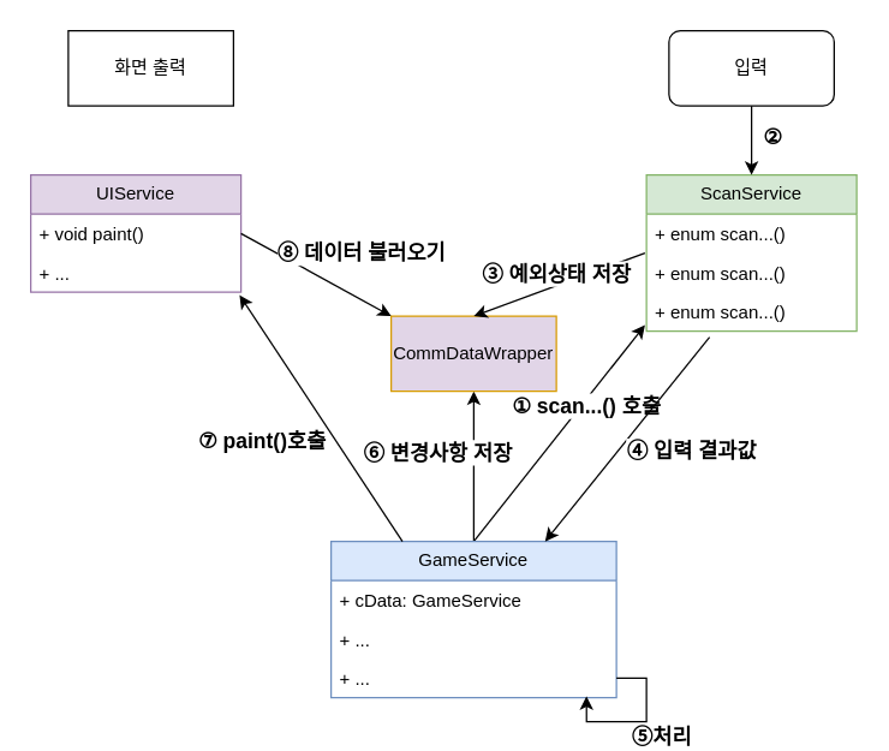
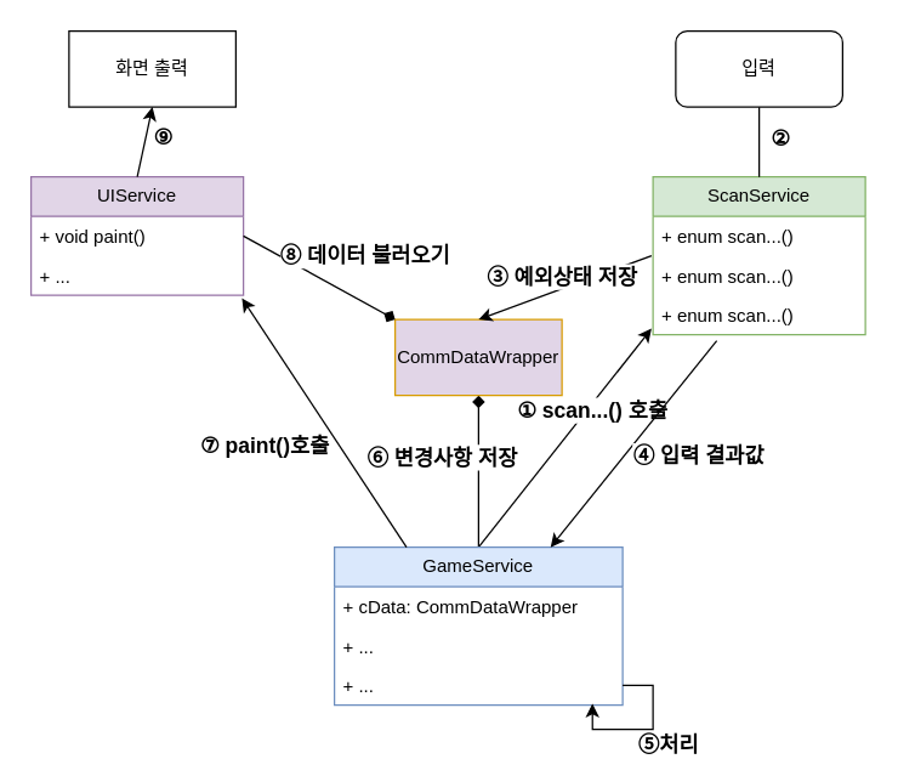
+ <mxCell id="22" value="" style="endArrow=classic;html=1;rounded=0;entryX=0.5;entryY=1;entryDx=0;entryDy=0;exitX=0.5;exitY=0;exitDx=0;exitDy=0;" edge="1" parent="1" source="6" target="21"><mxGeometry width="50" height="50" relative="1" as="geometry"><mxPoint x="170" y="165" as="sourcePoint" /><mxPoint x="270" y="220" as="targetPoint" /></mxGeometry></mxCell>
+ <mxCell id="23" value="⑨" style="edgeLabel;html=1;align=center;verticalAlign=middle;resizable=0;points=[];fontSize=14;fontFamily=Helvetica;fontStyle=1" vertex="1" connectable="0" parent="22"><mxGeometry x="-0.071" y="1" relative="1" as="geometry"><mxPoint x="13" y="-5" as="offset" /></mxGeometry></mxCell>
- <mxCell id="29" value="" style="endArrow=classic;html=1;rounded=0;entryX=0.5;entryY=0;entryDx=0;entryDy=0;exitX=0.5;exitY=1;exitDx=0;exitDy=0;" edge="1" parent="1" source="24" target="14"><mxGeometry width="50" height="50" relative="1" as="geometry"><mxPoint x="724" y="190" as="sourcePoint" /><mxPoint x="610" y="232" as="targetPoint" /></mxGeometry></mxCell>
+ <mxCell id="29" value="" style="endArrow=none;html=1;rounded=0;entryX=0.5;entryY=0;entryDx=0;entryDy=0;exitX=0.5;exitY=1;exitDx=0;exitDy=0;" edge="1" parent="1" source="24" target="14"><mxGeometry width="50" height="50" relative="1" as="geometry"><mxPoint x="724" y="190" as="sourcePoint" /><mxPoint x="610" y="232" as="targetPoint" /></mxGeometry></mxCell>
- <mxCell id="19" value="" style="endArrow=classic;html=1;rounded=0;entryX=0;entryY=0;entryDx=0;entryDy=0;exitX=1;exitY=0.5;exitDx=0;exitDy=0;" edge="1" parent="1" source="7" target="18"><mxGeometry width="50" height="50" relative="1" as="geometry"><mxPoint x="325" y="370" as="sourcePoint" /><mxPoint x="172" y="202" as="targetPoint" /></mxGeometry></mxCell>
+ <mxCell id="19" value="" style="endArrow=diamond;html=1;rounded=0;entryX=0;entryY=0;entryDx=0;entryDy=0;exitX=1;exitY=0.5;exitDx=0;exitDy=0;" edge="1" parent="1" source="7" target="18"><mxGeometry width="50" height="50" relative="1" as="geometry"><mxPoint x="325" y="370" as="sourcePoint" /><mxPoint x="172" y="202" as="targetPoint" /></mxGeometry></mxCell>
- <mxCell id="2" value="" style="endArrow=classic;html=1;rounded=0;entryX=0.5;entryY=1;entryDx=0;entryDy=0;exitX=0.5;exitY=0;exitDx=0;exitDy=0;" parent="1" source="9" target="18" edge="1"><mxGeometry width="50" height="50" relative="1" as="geometry"><mxPoint x="305" y="360" as="sourcePoint" /><mxPoint x="385" y="360" as="targetPoint" /></mxGeometry></mxCell>
+ <mxCell id="2" value="" style="endArrow=diamond;html=1;rounded=0;entryX=0.5;entryY=1;entryDx=0;entryDy=0;exitX=0.5;exitY=0;exitDx=0;exitDy=0;" parent="1" source="9" target="18" edge="1"><mxGeometry width="50" height="50" relative="1" as="geometry"><mxPoint x="305" y="360" as="sourcePoint" /><mxPoint x="385" y="360" as="targetPoint" /></mxGeometry></mxCell>
- <mxCell id="10" value="+ cData: GameService" style="text;strokeColor=none;fillColor=none;align=left;verticalAlign=top;spacingLeft=4;spacingRight=4;overflow=hidden;rotatable=0;points=[[0,0.5],[1,0.5]];portConstraint=eastwest;whiteSpace=wrap;html=1;" vertex="1" parent="9"><mxGeometry y="26" width="190" height="26" as="geometry" /></mxCell>
+ <mxCell id="10" value="+ cData: CommDataWrapper" style="text;strokeColor=none;fillColor=none;align=left;verticalAlign=top;spacingLeft=4;spacingRight=4;overflow=hidden;rotatable=0;points=[[0,0.5],[1,0.5]];portConstraint=eastwest;whiteSpace=wrap;html=1;" vertex="1" parent="9"><mxGeometry y="26" width="190" height="26" as="geometry" /></mxCell>
